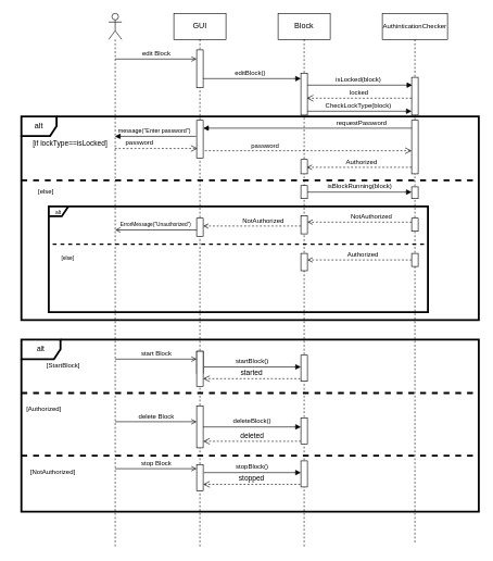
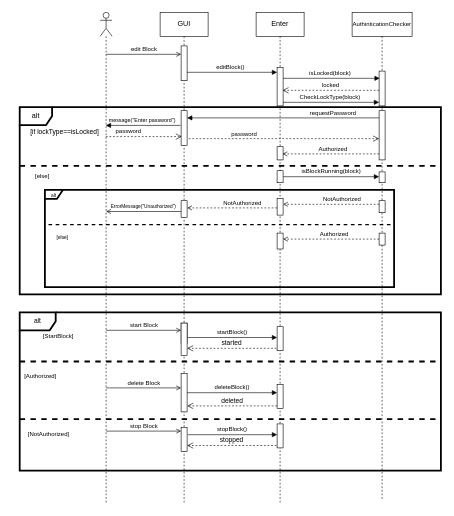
- <mxCell id="26" value="Block" style="shape=umlLifeline;perimeter=lifelinePerimeter;whiteSpace=wrap;html=1;container=1;collapsible=0;recursiveResize=0;outlineConnect=0;labelBackgroundColor=none;" parent="1" vertex="1"><mxGeometry x="426" y="20" width="80" height="818" as="geometry" /></mxCell>
+ <mxCell id="26" value="Enter" style="shape=umlLifeline;perimeter=lifelinePerimeter;whiteSpace=wrap;html=1;container=1;collapsible=0;recursiveResize=0;outlineConnect=0;labelBackgroundColor=none;" parent="1" vertex="1"><mxGeometry x="426" y="20" width="80" height="818" as="geometry" /></mxCell>
